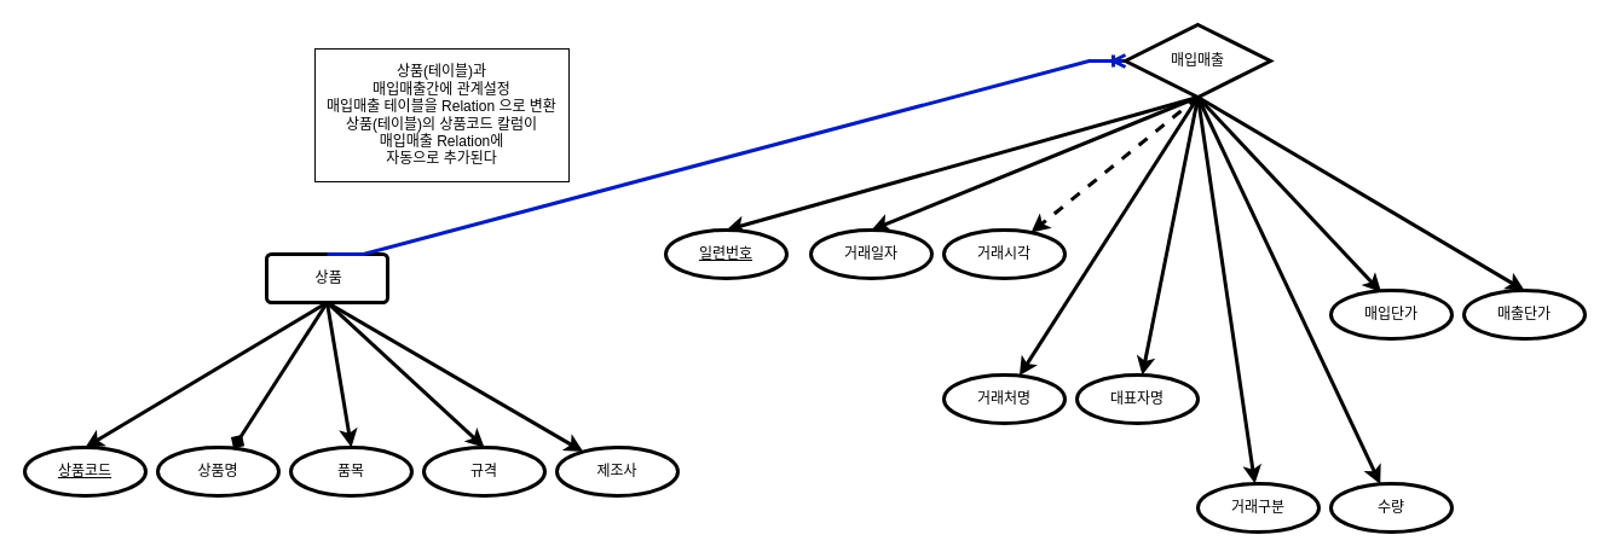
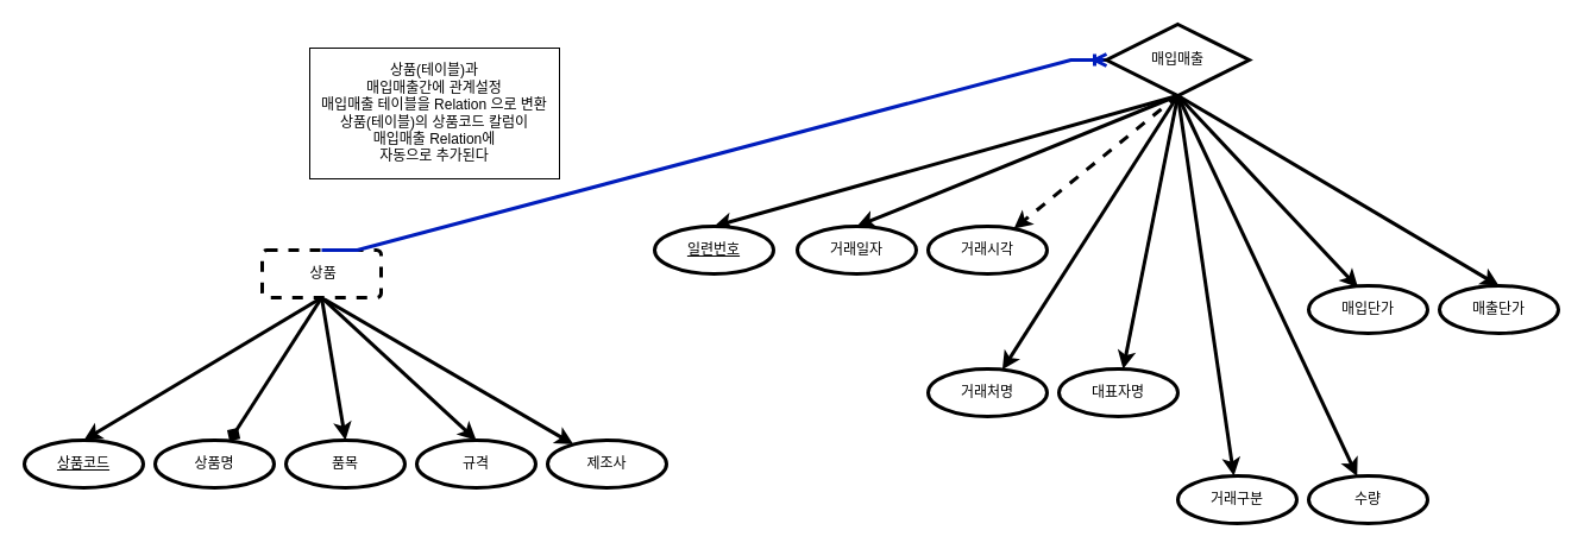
- <mxCell id="25" value="&amp;nbsp;상품" style="rounded=1;arcSize=10;whiteSpace=wrap;html=1;align=center;strokeWidth=3;" vertex="1" parent="1"><mxGeometry x="220" y="210" width="100" height="40" as="geometry" /></mxCell>
+ <mxCell id="25" value="&amp;nbsp;상품" style="rounded=1;arcSize=10;whiteSpace=wrap;html=1;align=center;strokeWidth=3;dashed=1;" vertex="1" parent="1"><mxGeometry x="220" y="210" width="100" height="40" as="geometry" /></mxCell>
